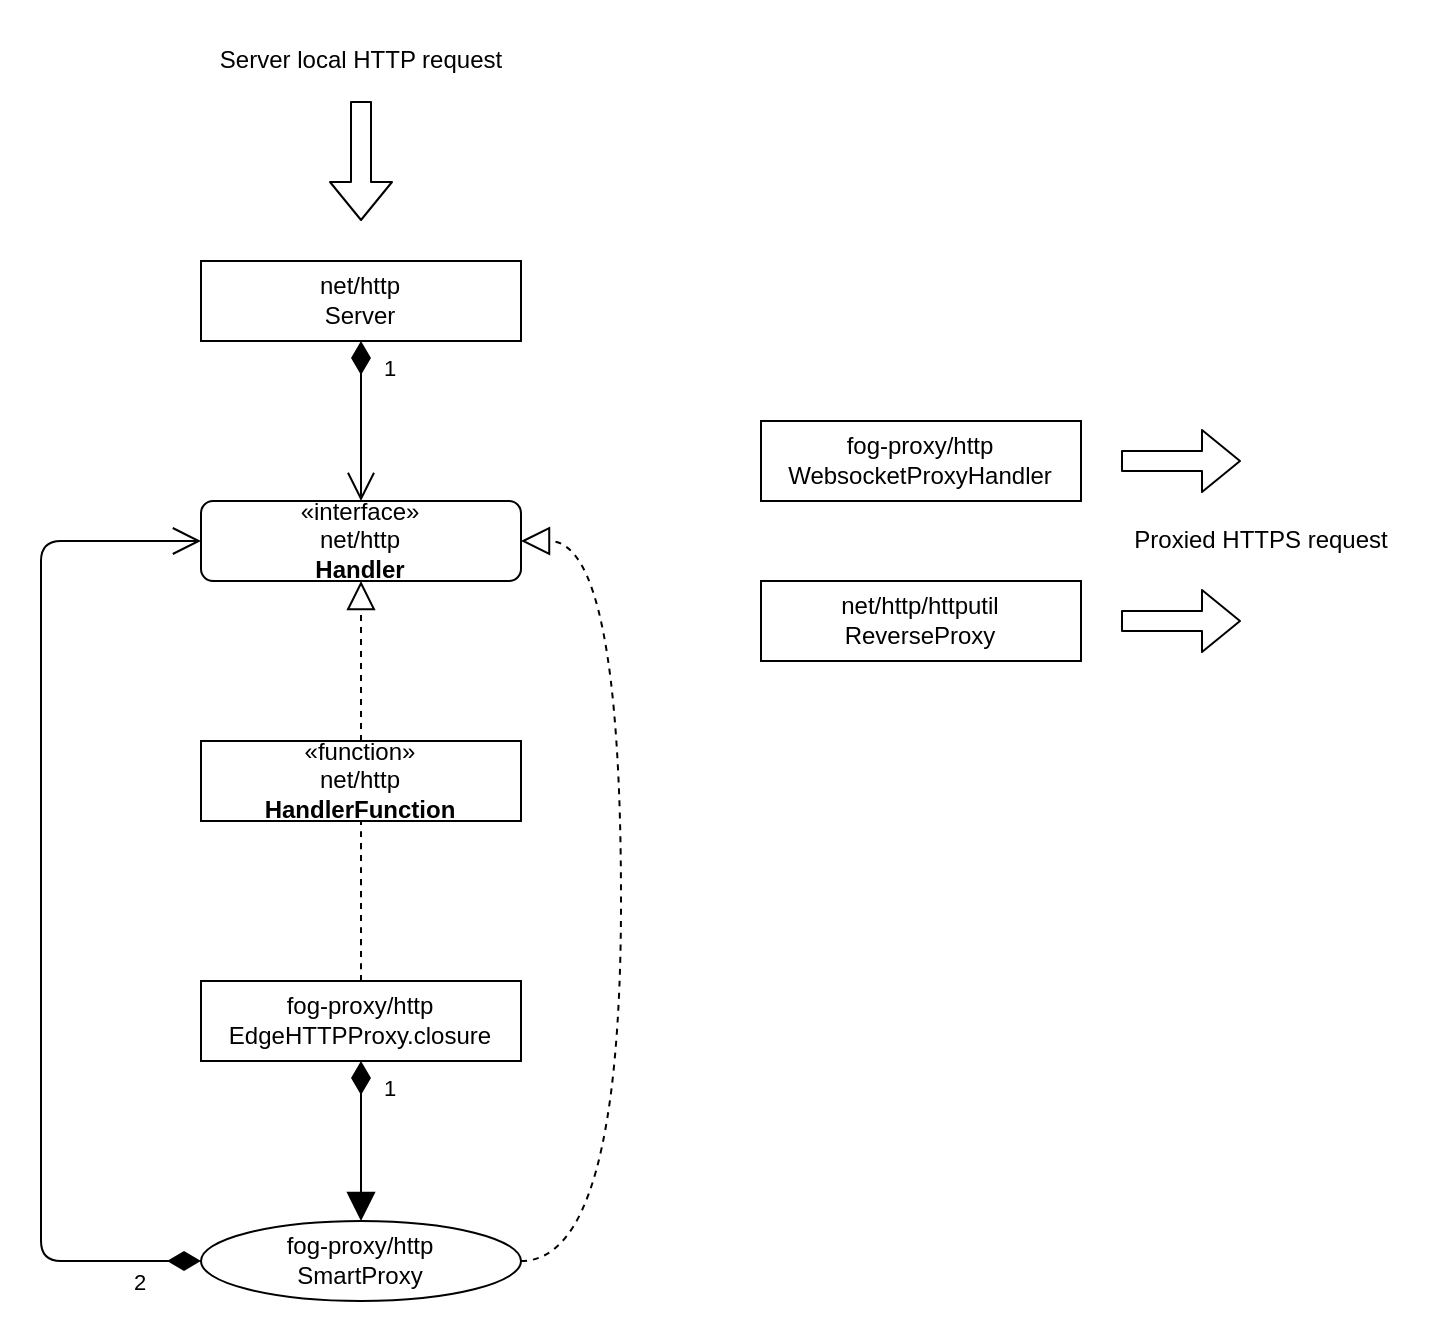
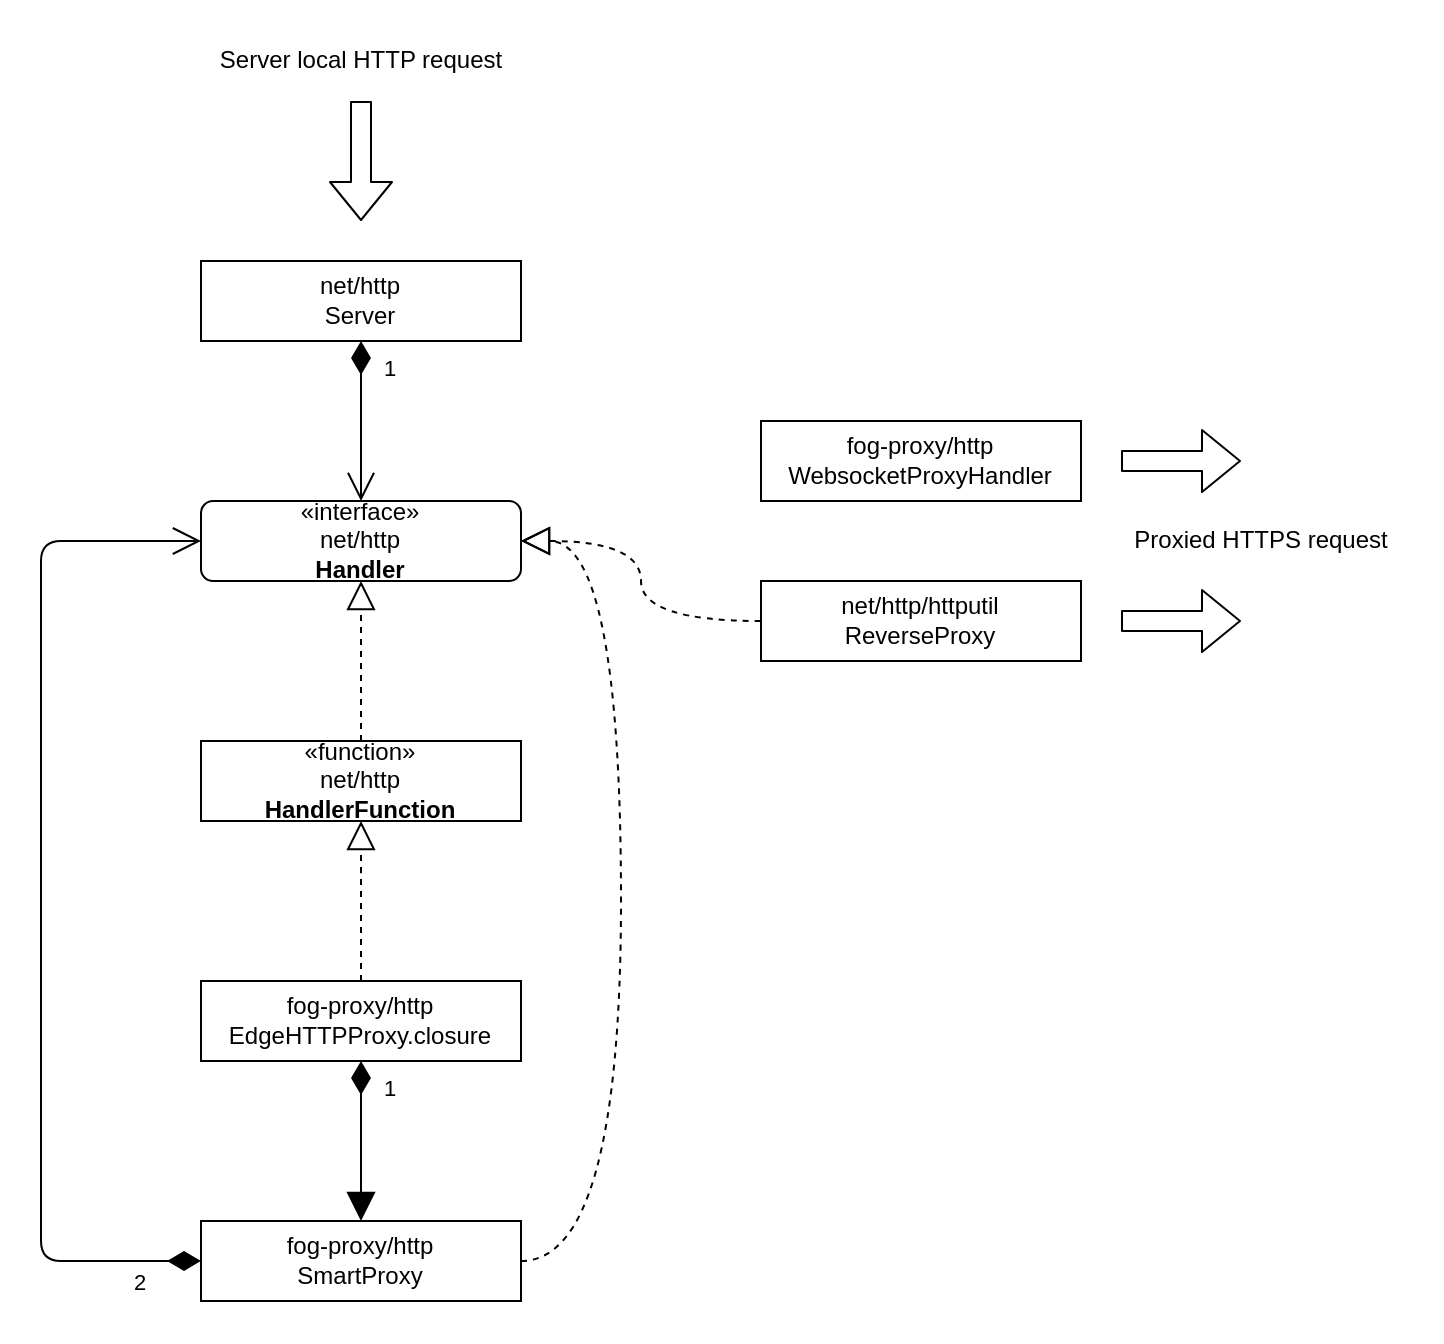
+ <mxCell id="15" value="" style="endArrow=block;dashed=1;endFill=0;endSize=12;html=1;edgeStyle=orthogonalEdgeStyle;curved=1;strokeWidth=1;" parent="1" source="2" target="6" edge="1"><mxGeometry width="160" relative="1" as="geometry"><mxPoint x="375" y="760" as="sourcePoint" /><mxPoint x="270" y="280" as="targetPoint" /></mxGeometry></mxCell>
- <mxCell id="13" value="" style="endArrow=none;dashed=1;endFill=0;endSize=12;html=1;edgeStyle=orthogonalEdgeStyle;curved=1;" parent="1" source="11" target="4" edge="1"><mxGeometry width="160" relative="1" as="geometry"><mxPoint x="430" y="380" as="sourcePoint" /><mxPoint x="190" y="300" as="targetPoint" /></mxGeometry></mxCell>
+ <mxCell id="13" value="" style="endArrow=block;dashed=1;endFill=0;endSize=12;html=1;edgeStyle=orthogonalEdgeStyle;curved=1;" parent="1" source="11" target="4" edge="1"><mxGeometry width="160" relative="1" as="geometry"><mxPoint x="430" y="380" as="sourcePoint" /><mxPoint x="190" y="300" as="targetPoint" /></mxGeometry></mxCell>
- <mxCell id="5" value="fog-proxy/http&lt;br&gt;SmartProxy" style="ellipse;whiteSpace=wrap;html=1;" parent="1" vertex="1"><mxGeometry x="100" y="610" width="160" height="40" as="geometry" /></mxCell>
+ <mxCell id="5" value="fog-proxy/http&lt;br&gt;SmartProxy" style="rounded=0;whiteSpace=wrap;html=1;" parent="1" vertex="1"><mxGeometry x="100" y="610" width="160" height="40" as="geometry" /></mxCell>
